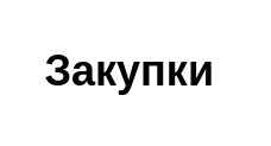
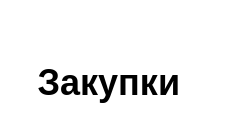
- <mxCell id="2" value="&lt;h1&gt;Закупки&lt;/h1&gt;" style="text;html=1;strokeColor=none;fillColor=none;spacing=5;spacingTop=-20;whiteSpace=wrap;overflow=hidden;rounded=0;" vertex="1" parent="1"><mxGeometry x="20" y="20" width="110" height="40" as="geometry" /></mxCell>
+ <mxCell id="2" value="&lt;h1&gt;Закупки&lt;/h1&gt;" style="text;html=1;strokeColor=none;fillColor=none;spacing=5;spacingTop=-20;whiteSpace=wrap;overflow=hidden;rounded=0;" vertex="1" parent="1"><mxGeometry x="20" y="35" width="110" height="40" as="geometry" /></mxCell>
